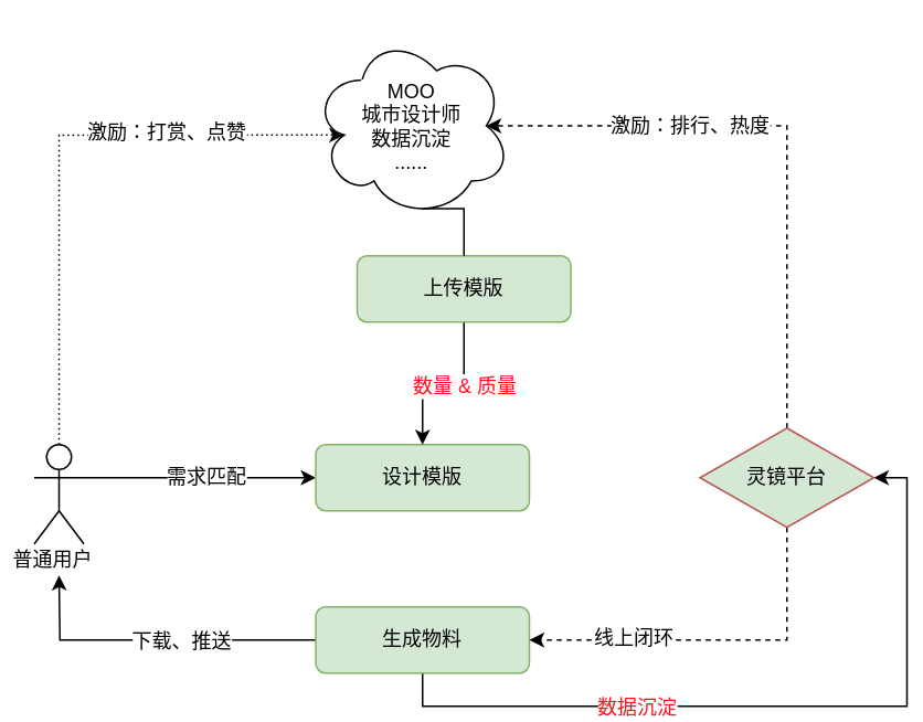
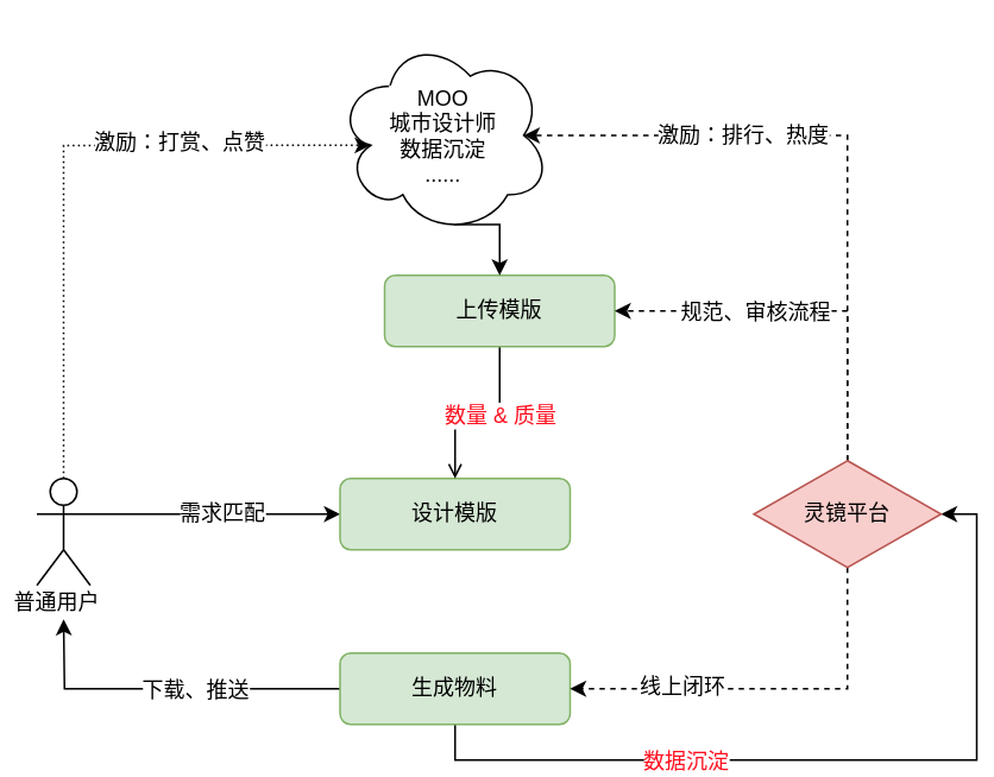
- <mxCell id="24" style="edgeStyle=orthogonalEdgeStyle;rounded=0;orthogonalLoop=1;jettySize=auto;html=1;exitX=0.55;exitY=0.95;exitDx=0;exitDy=0;exitPerimeter=0;entryX=0.5;entryY=0;entryDx=0;entryDy=0;endArrow=none;" edge="1" parent="1" source="25" target="16"><mxGeometry relative="1" as="geometry" /></mxCell>
+ <mxCell id="24" style="edgeStyle=orthogonalEdgeStyle;rounded=0;orthogonalLoop=1;jettySize=auto;html=1;exitX=0.55;exitY=0.95;exitDx=0;exitDy=0;exitPerimeter=0;entryX=0.5;entryY=0;entryDx=0;entryDy=0;" edge="1" parent="1" source="25" target="16"><mxGeometry relative="1" as="geometry" /></mxCell>
+ <mxCell id="21" style="edgeStyle=orthogonalEdgeStyle;rounded=0;orthogonalLoop=1;jettySize=auto;html=1;exitX=0.5;exitY=0;exitDx=0;exitDy=0;entryX=1;entryY=0.5;entryDx=0;entryDy=0;dashed=1;" edge="1" parent="1" source="23" target="16"><mxGeometry relative="1" as="geometry" /></mxCell>
+ <mxCell id="22" value="规范、审核流程" style="text;html=1;align=center;verticalAlign=middle;resizable=0;points=[];labelBackgroundColor=#ffffff;" vertex="1" connectable="0" parent="21"><mxGeometry x="0.477" y="2" relative="1" as="geometry"><mxPoint x="21.5" y="-2" as="offset" /></mxGeometry></mxCell>
- <mxCell id="14" style="edgeStyle=orthogonalEdgeStyle;rounded=0;orthogonalLoop=1;jettySize=auto;html=1;exitX=0.5;exitY=1;exitDx=0;exitDy=0;" edge="1" parent="1" source="16" target="7"><mxGeometry relative="1" as="geometry" /></mxCell>
+ <mxCell id="14" style="edgeStyle=orthogonalEdgeStyle;rounded=0;orthogonalLoop=1;jettySize=auto;html=1;exitX=0.5;exitY=1;exitDx=0;exitDy=0;endArrow=open;" edge="1" parent="1" source="16" target="7"><mxGeometry relative="1" as="geometry" /></mxCell>
- <mxCell id="23" value="灵镜平台" style="rhombus;whiteSpace=wrap;html=1;fillColor=#d5e8d4;strokeColor=#b85450;" vertex="1" parent="1"><mxGeometry x="422" y="258" width="105" height="60" as="geometry" /></mxCell>
+ <mxCell id="23" value="灵镜平台" style="rhombus;whiteSpace=wrap;html=1;fillColor=#f8cecc;strokeColor=#b85450;" vertex="1" parent="1"><mxGeometry x="422" y="258" width="105" height="60" as="geometry" /></mxCell>
